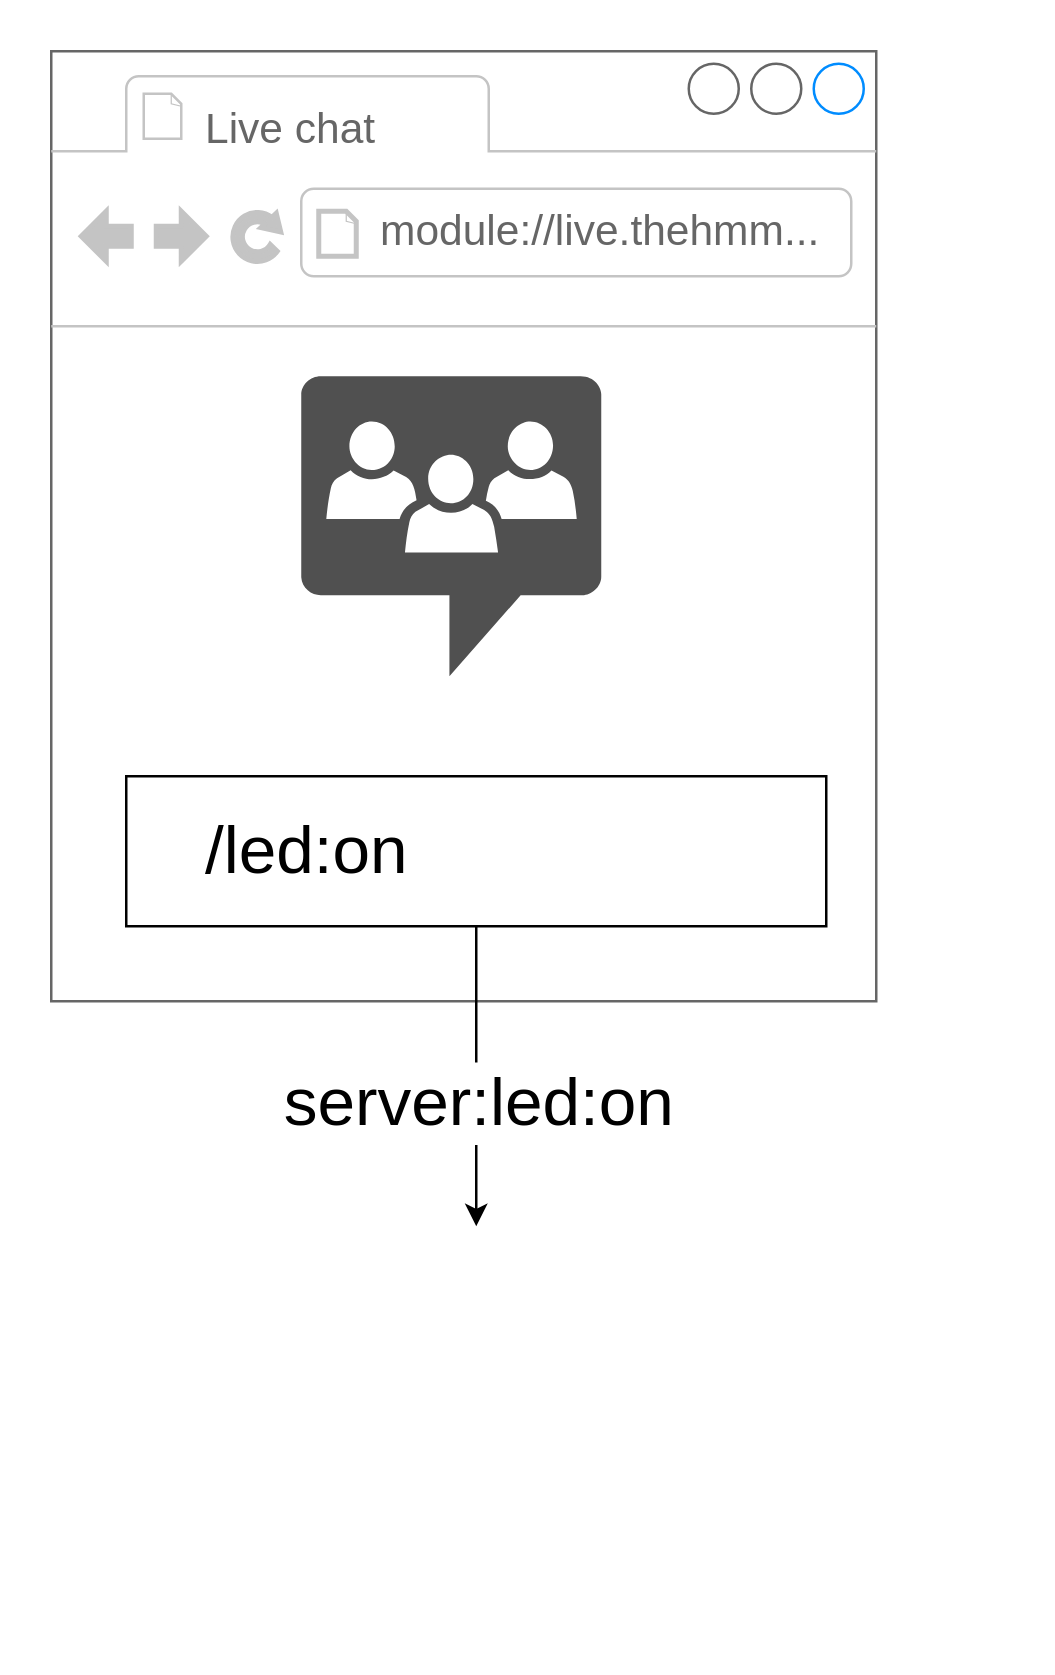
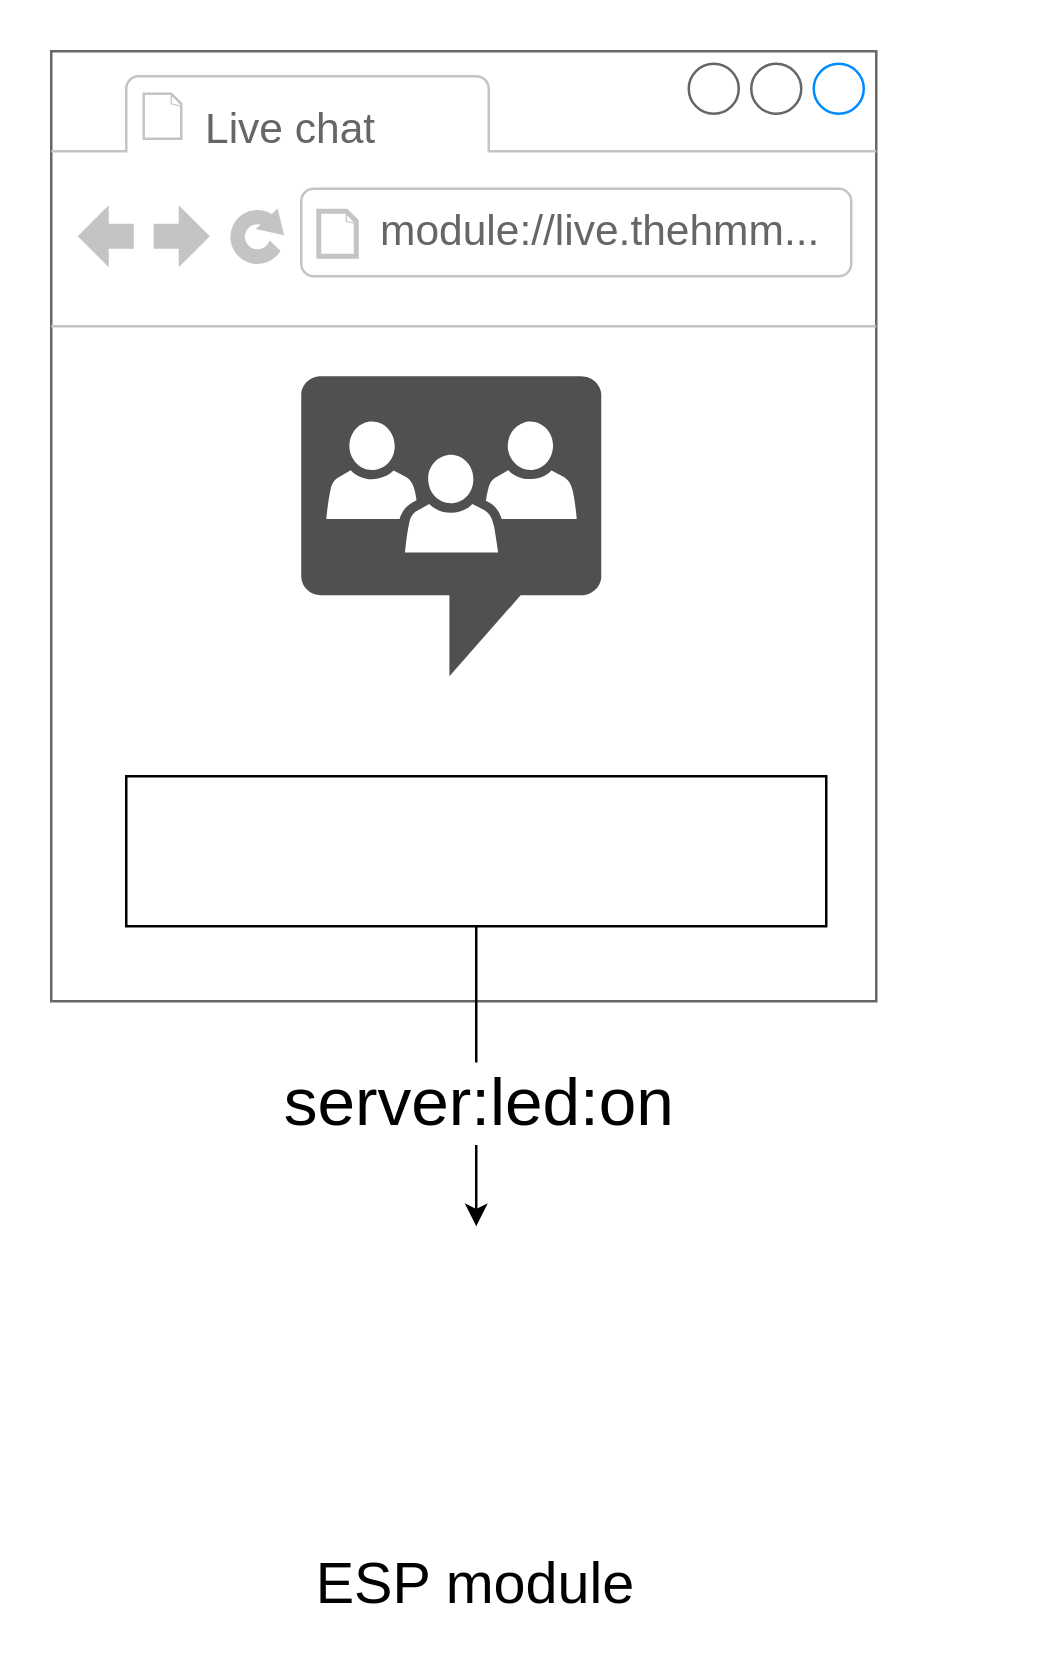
- <mxCell id="7" value="&lt;font style=&quot;font-size: 27px;&quot;&gt;/led:on&lt;/font&gt;" style="text;html=1;strokeColor=none;fillColor=none;align=left;verticalAlign=middle;whiteSpace=wrap;rounded=0;" vertex="1" parent="2"><mxGeometry x="60" y="305" width="220" height="30" as="geometry" /></mxCell>
+ <mxCell id="8" value="&lt;font style=&quot;font-size: 23px;&quot;&gt;ESP module&lt;br&gt;&lt;/font&gt;" style="text;html=1;strokeColor=none;fillColor=none;align=center;verticalAlign=middle;whiteSpace=wrap;rounded=0;" vertex="1" parent="1"><mxGeometry x="80" y="618" width="220" height="30" as="geometry" /></mxCell>
